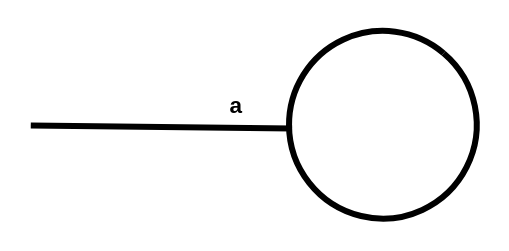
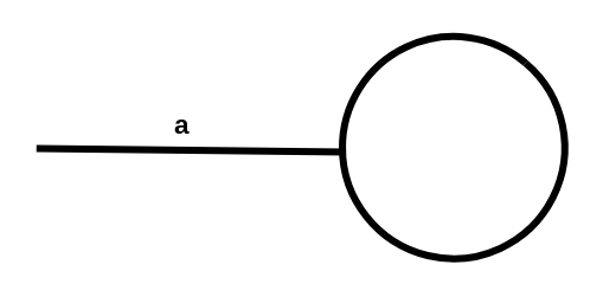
- <mxCell id="5" value="&lt;font style=&quot;font-size: 15px; color: light-dark(rgb(0, 0, 0), rgb(0, 255, 0));&quot;&gt;a&lt;/font&gt;" style="text;html=1;align=center;verticalAlign=middle;whiteSpace=wrap;rounded=0;fontStyle=1;fontColor=light-dark(#000000,#00FF00);" vertex="1" parent="1"><mxGeometry x="145" y="58" width="24" height="22" as="geometry" /></mxCell>
+ <mxCell id="5" value="&lt;font style=&quot;font-size: 15px; color: light-dark(rgb(0, 0, 0), rgb(0, 255, 0));&quot;&gt;a&lt;/font&gt;" style="text;html=1;align=center;verticalAlign=middle;whiteSpace=wrap;rounded=0;fontStyle=1;fontColor=light-dark(#000000,#00FF00);" vertex="1" parent="1"><mxGeometry x="90" y="58" width="24" height="22" as="geometry" /></mxCell>
